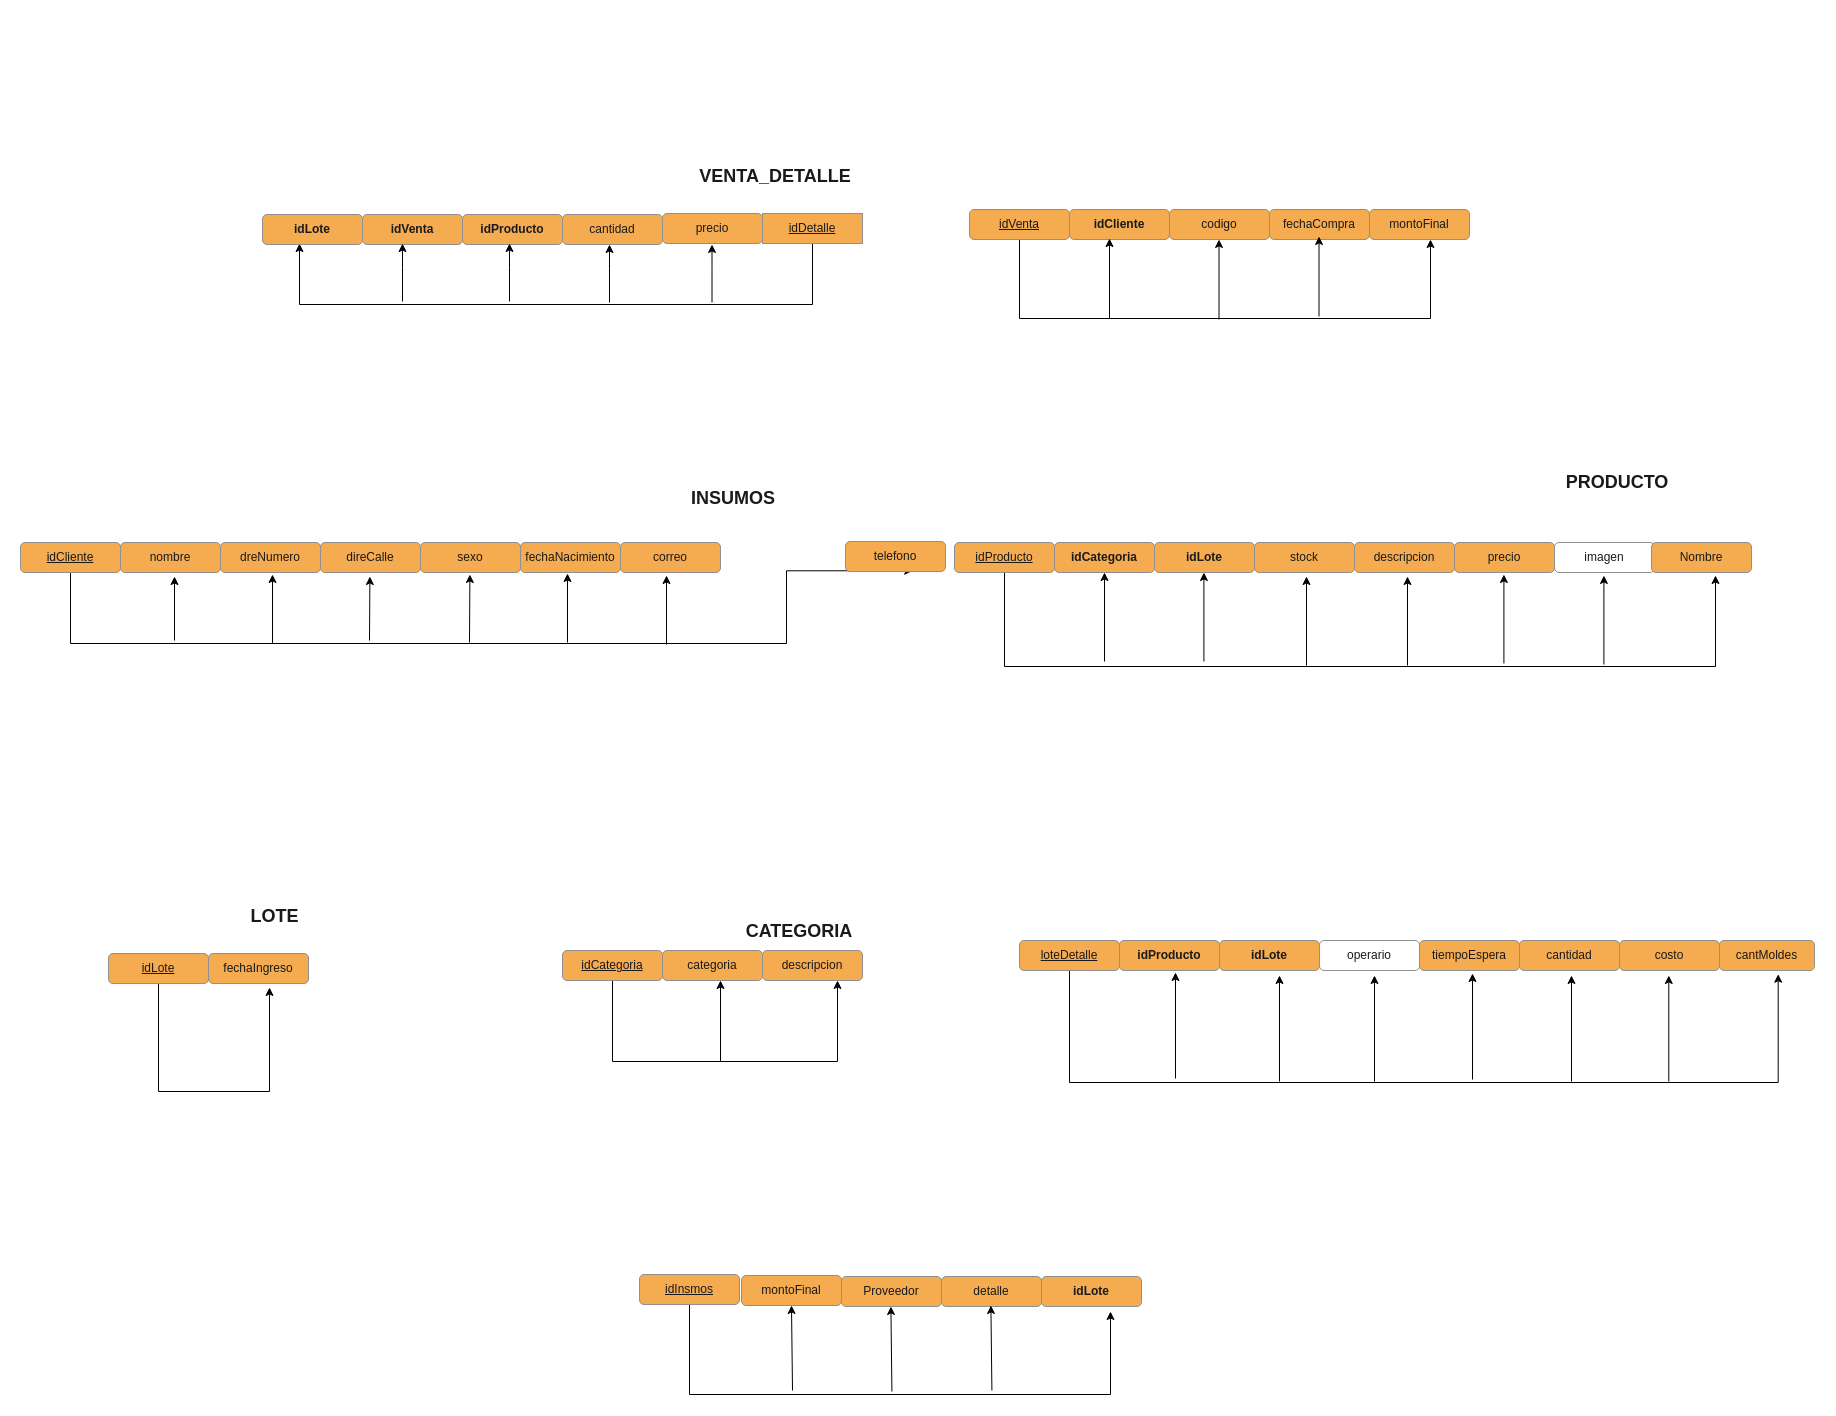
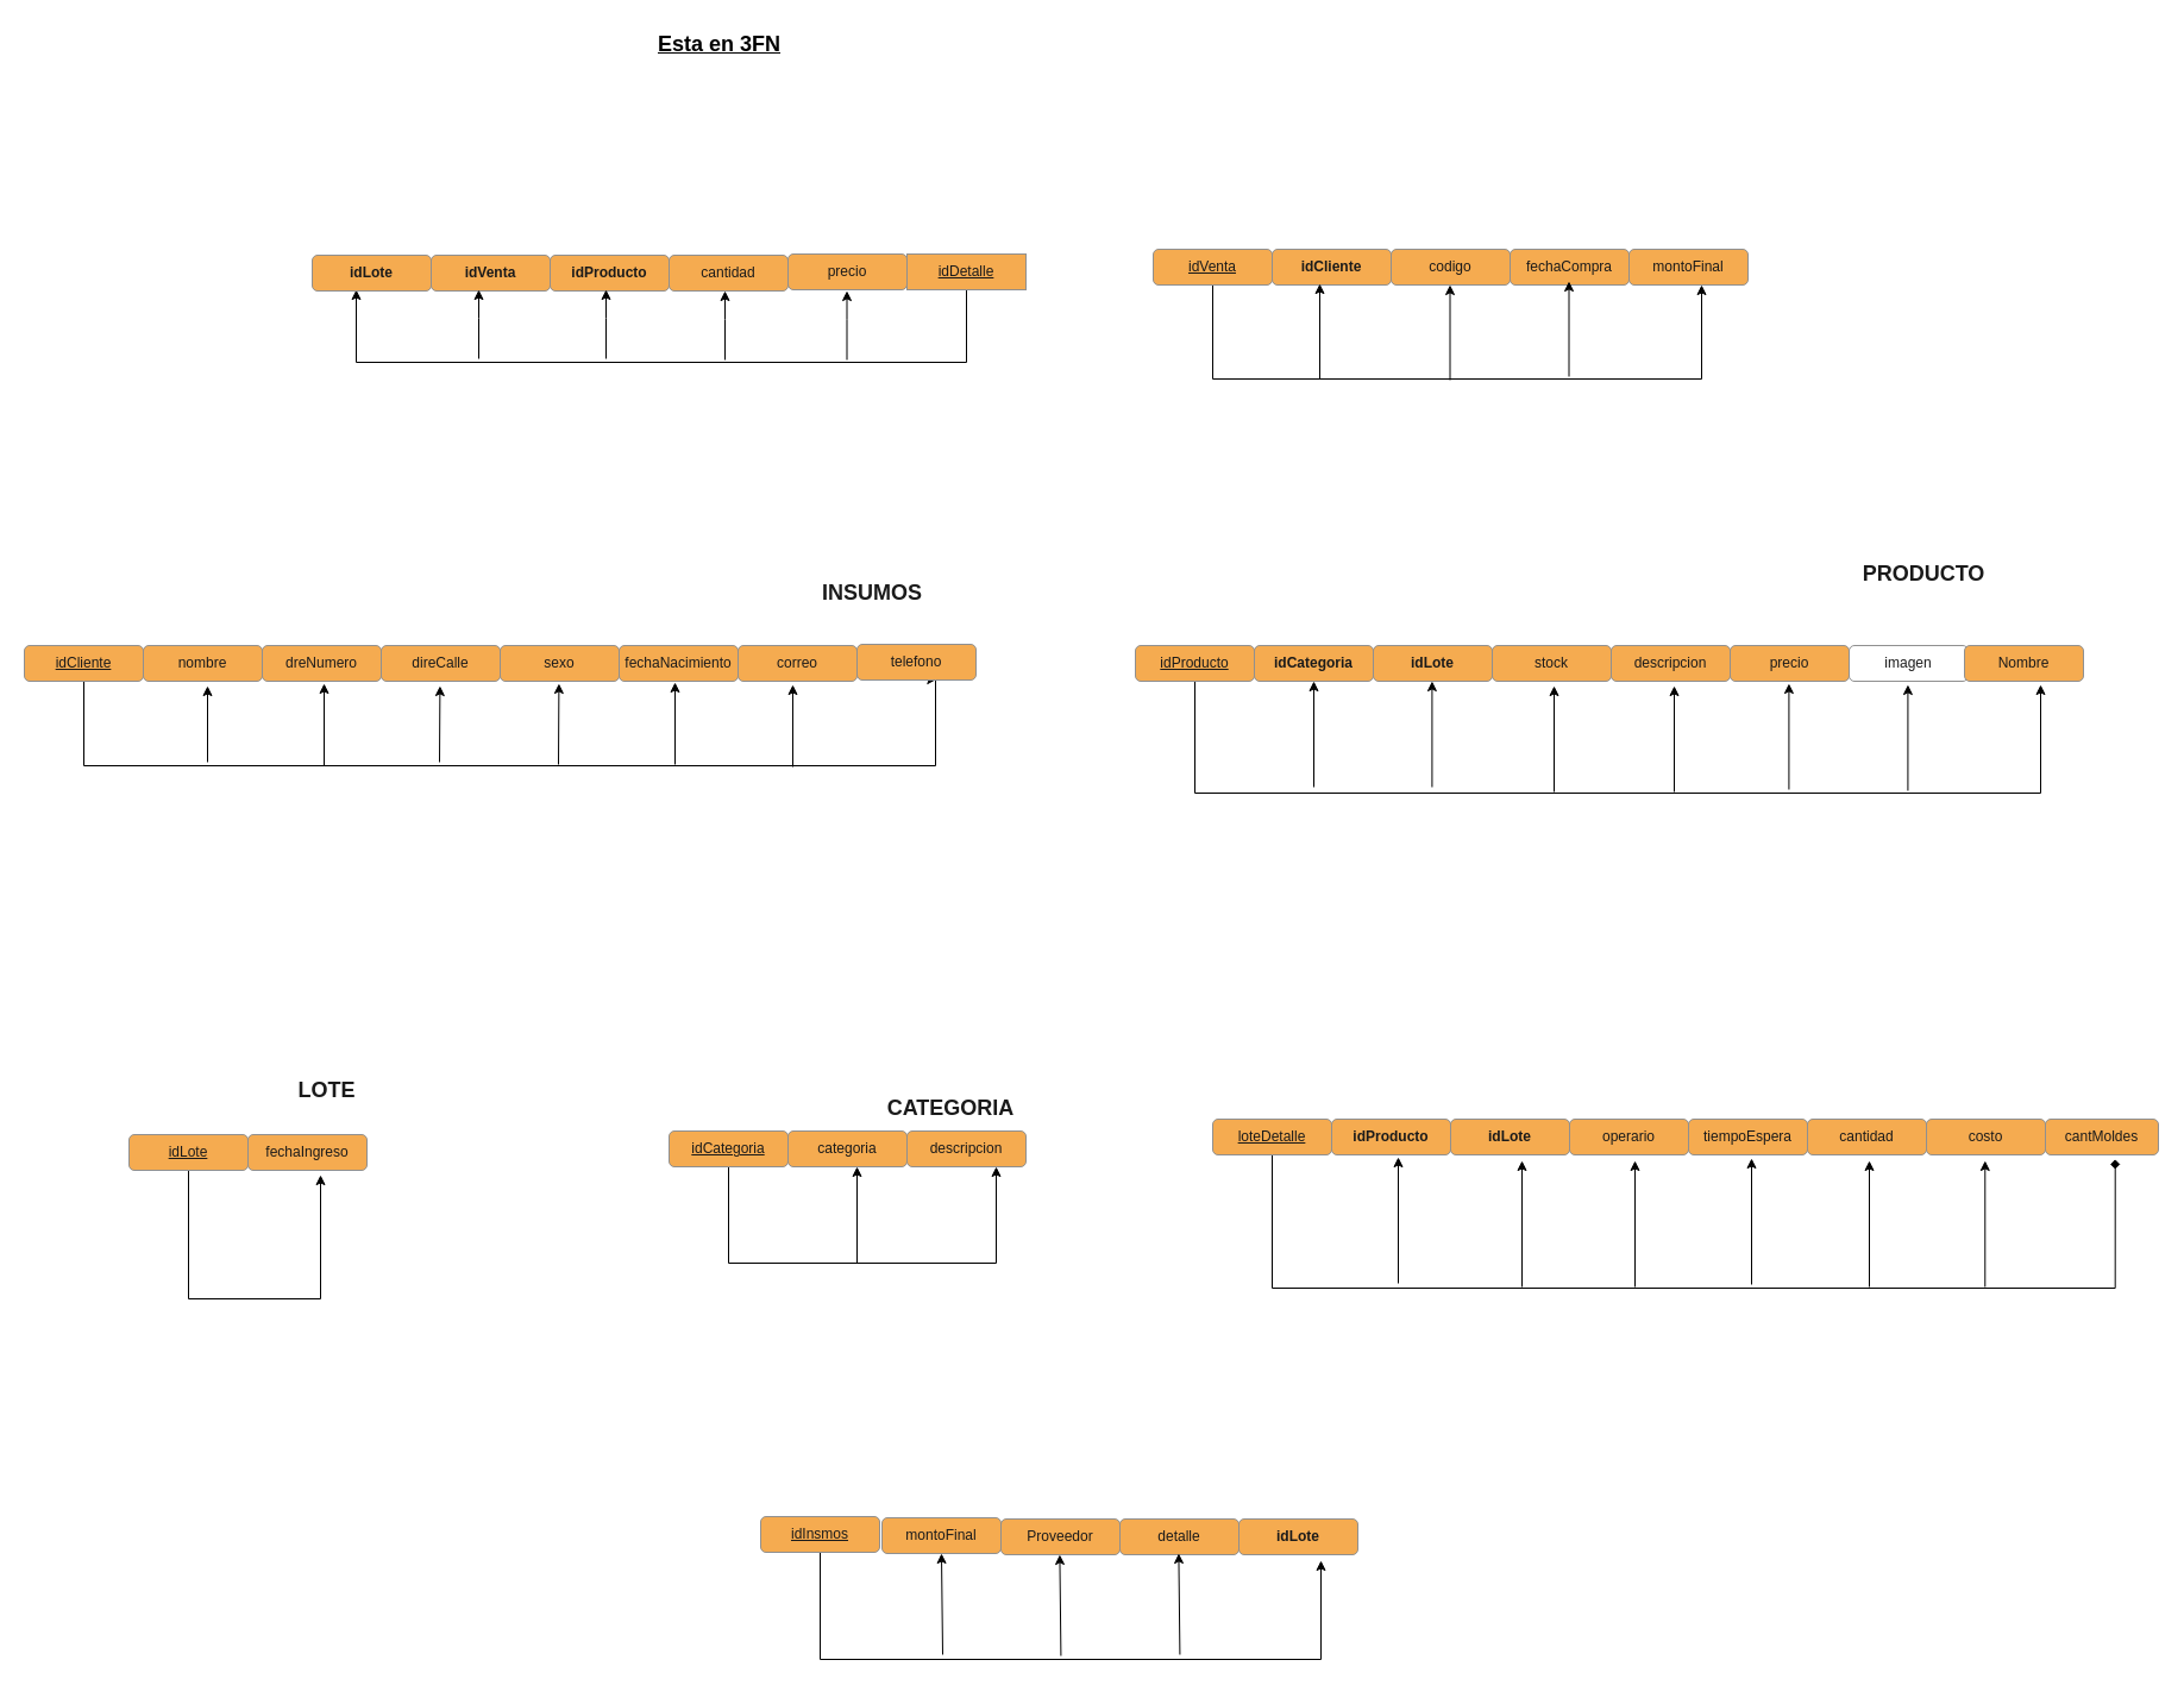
+ <mxCell id="89" value="&lt;font style=&quot;font-size: 18px;&quot;&gt;&lt;u&gt;&lt;b&gt;Esta en 3FN&lt;/b&gt;&lt;/u&gt;&lt;/font&gt;" style="text;html=1;align=center;verticalAlign=middle;resizable=0;points=[];autosize=1;strokeColor=none;fillColor=none;" vertex="1" parent="1"><mxGeometry x="543" y="20" width="121" height="34" as="geometry" /></mxCell>
- <mxCell id="8" value="&lt;font style=&quot;font-size: 18px;&quot;&gt;&lt;b&gt;VENTA_DETALLE&lt;/b&gt;&lt;/font&gt;" style="text;html=1;strokeColor=none;fillColor=none;align=center;verticalAlign=middle;whiteSpace=wrap;rounded=0;fontColor=#1A1A1A;" vertex="1" parent="1"><mxGeometry x="685" y="161" width="180" height="30" as="geometry" /></mxCell>
- <mxCell id="32" value="telefono" style="rounded=1;whiteSpace=wrap;html=1;fontSize=12;glass=0;strokeWidth=1;shadow=0;fillColor=#F5AB50;strokeColor=#909090;fontColor=#1A1A1A;" vertex="1" parent="1"><mxGeometry x="845" y="541" width="100" height="30" as="geometry" /></mxCell>
+ <mxCell id="32" value="telefono" style="rounded=1;whiteSpace=wrap;html=1;fontSize=12;glass=0;strokeWidth=1;shadow=0;fillColor=#F5AB50;strokeColor=#909090;fontColor=#1A1A1A;" vertex="1" parent="1"><mxGeometry x="720" y="541" width="100" height="30" as="geometry" /></mxCell>
- <mxCell id="69" value="operario" style="rounded=1;whiteSpace=wrap;html=1;fontSize=12;glass=0;strokeWidth=1;shadow=0;fillColor=#ffffff;strokeColor=#909090;fontColor=#1A1A1A;" vertex="1" parent="1"><mxGeometry x="1319" y="940" width="100" height="30" as="geometry" /></mxCell>
+ <mxCell id="69" value="operario" style="rounded=1;whiteSpace=wrap;html=1;fontSize=12;glass=0;strokeWidth=1;shadow=0;fillColor=#F5AB50;strokeColor=#909090;fontColor=#1A1A1A;" vertex="1" parent="1"><mxGeometry x="1319" y="940" width="100" height="30" as="geometry" /></mxCell>
- <mxCell id="67" style="edgeStyle=orthogonalEdgeStyle;rounded=0;orthogonalLoop=1;jettySize=auto;html=1;entryX=0.618;entryY=1.124;entryDx=0;entryDy=0;entryPerimeter=0;" edge="1" parent="1" source="68" target="73"><mxGeometry relative="1" as="geometry"><mxPoint x="1769.143" y="1166.571" as="targetPoint" /><Array as="points"><mxPoint x="1069" y="1082" /><mxPoint x="1778" y="1082" /></Array></mxGeometry></mxCell>
+ <mxCell id="67" style="edgeStyle=orthogonalEdgeStyle;rounded=0;orthogonalLoop=1;jettySize=auto;html=1;entryX=0.618;entryY=1.124;entryDx=0;entryDy=0;entryPerimeter=0;endArrow=diamond;" edge="1" parent="1" source="68" target="73"><mxGeometry relative="1" as="geometry"><mxPoint x="1769.143" y="1166.571" as="targetPoint" /><Array as="points"><mxPoint x="1069" y="1082" /><mxPoint x="1778" y="1082" /></Array></mxGeometry></mxCell>
